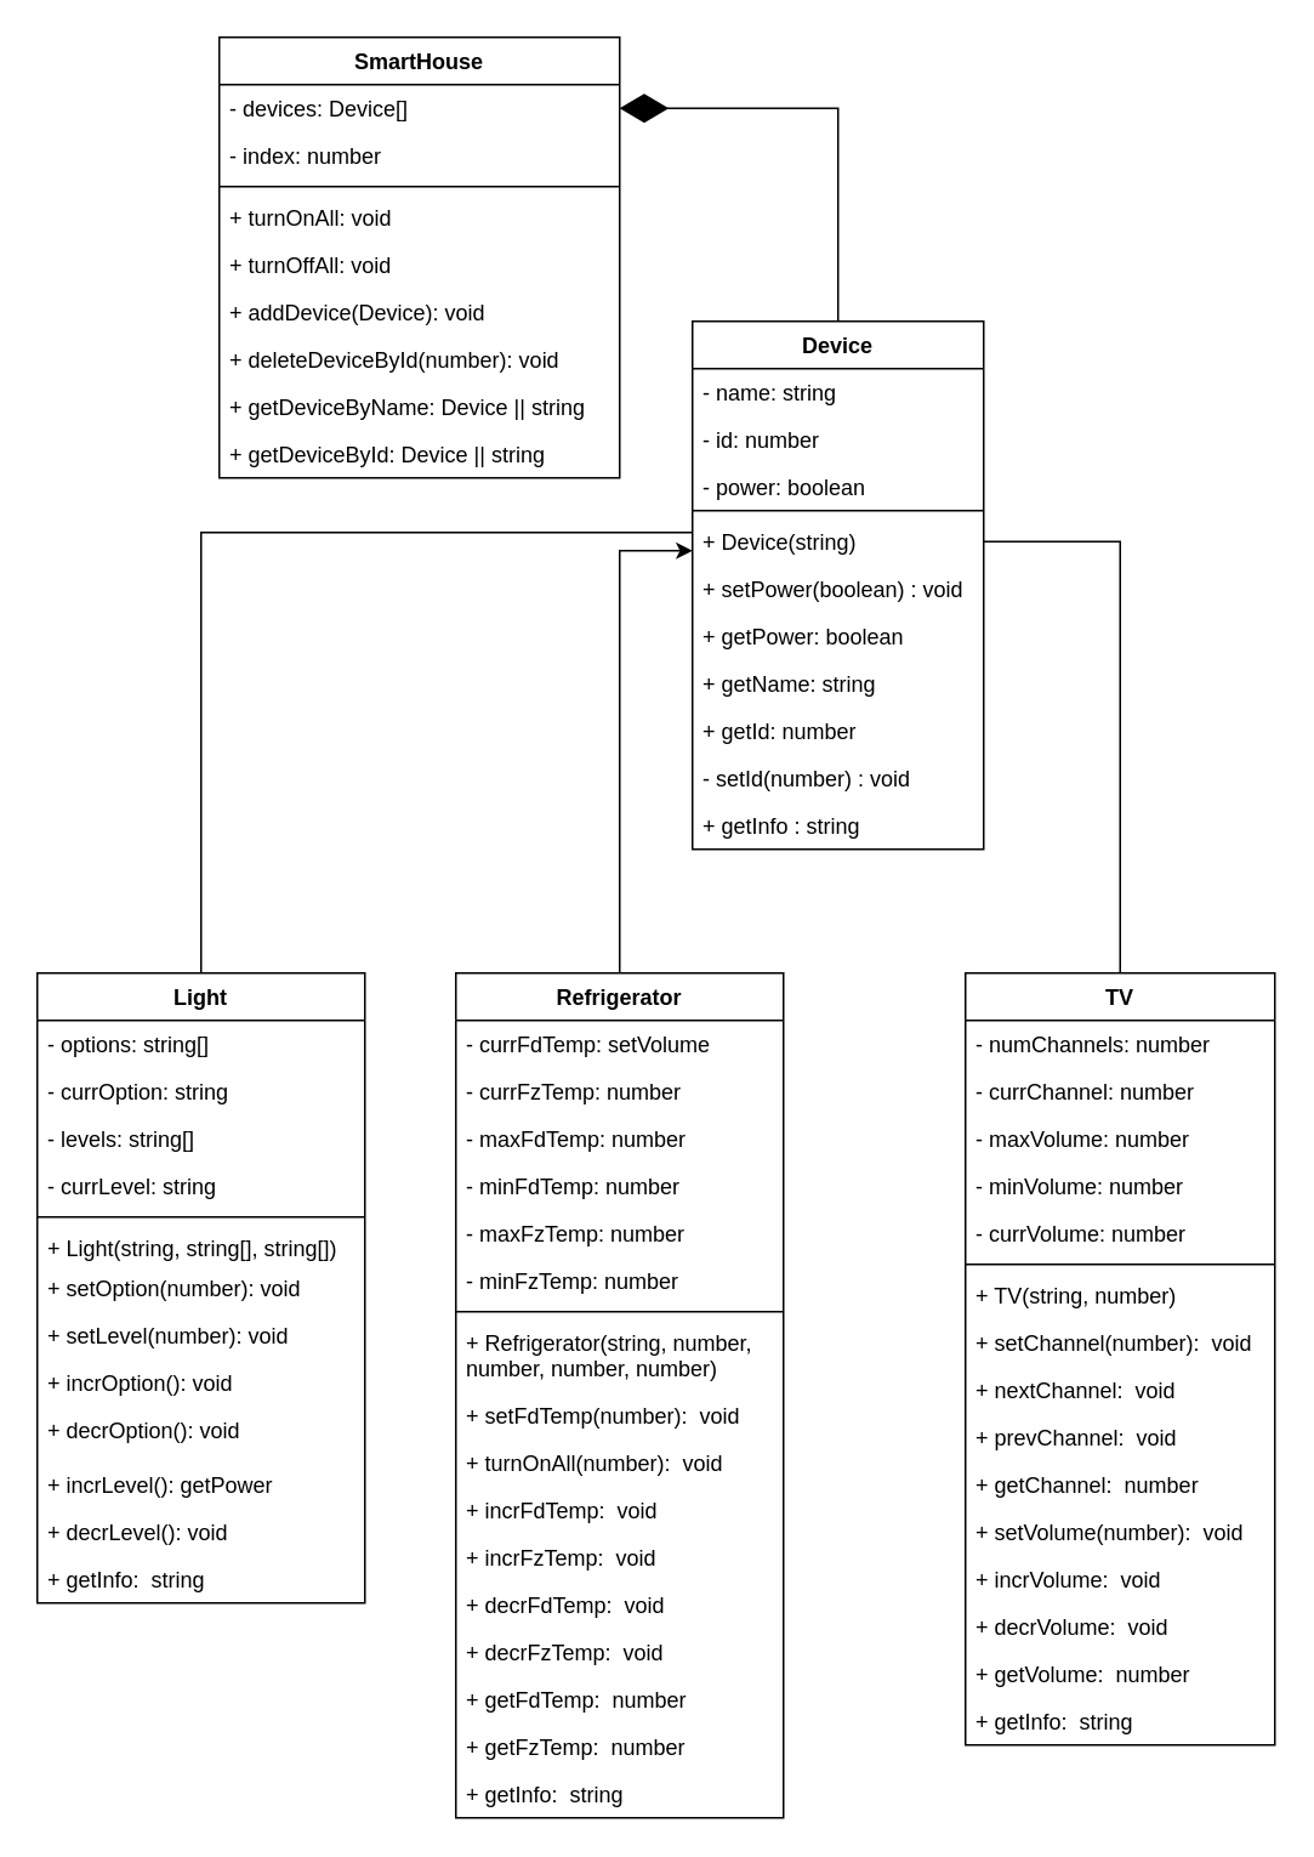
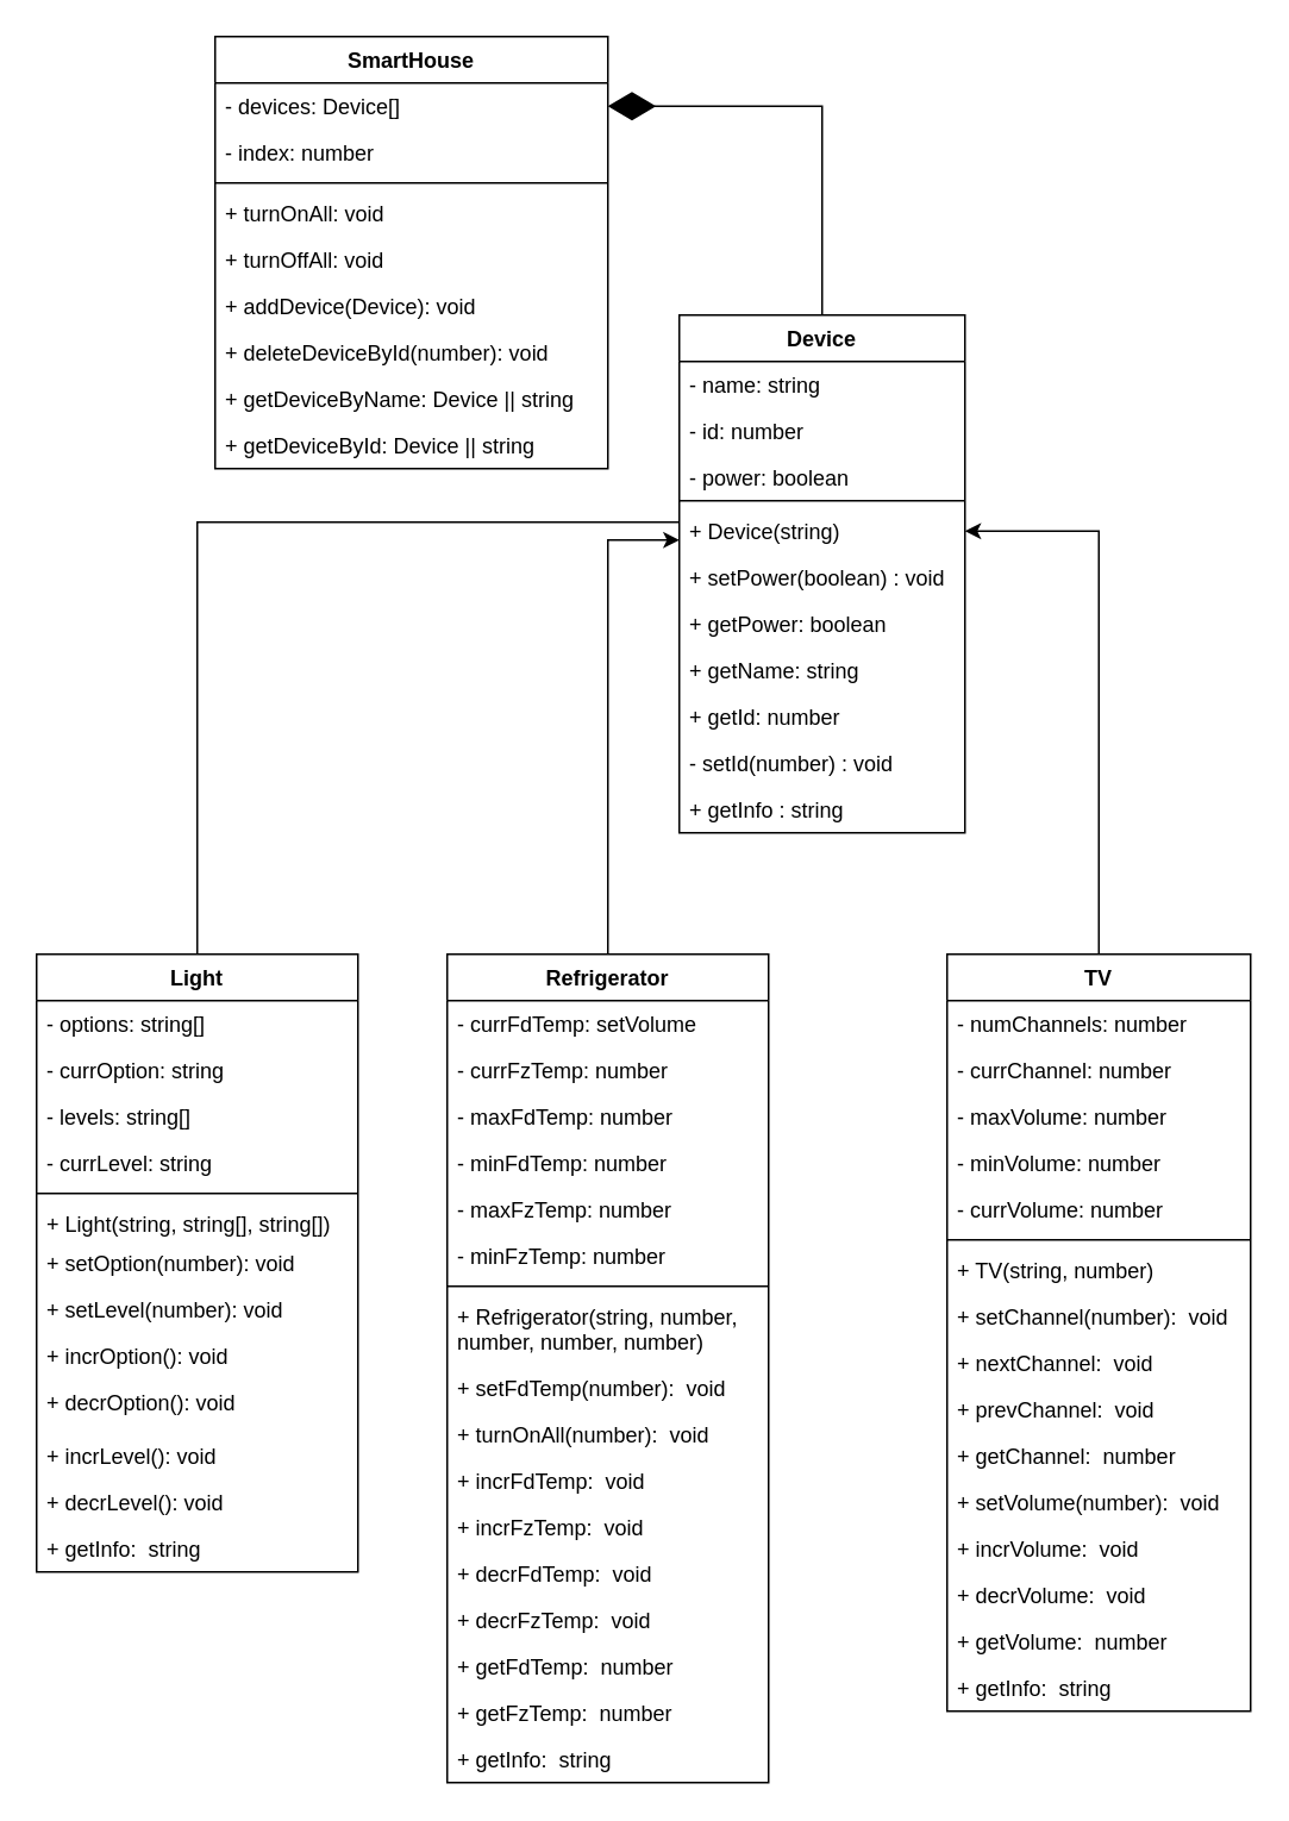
- <mxCell id="24" style="edgeStyle=orthogonalEdgeStyle;rounded=0;orthogonalLoop=1;jettySize=auto;html=1;entryX=1;entryY=0.5;entryDx=0;entryDy=0;endArrow=none;" parent="1" source="25" target="17" edge="1"><mxGeometry relative="1" as="geometry" /></mxCell>
+ <mxCell id="24" style="edgeStyle=orthogonalEdgeStyle;rounded=0;orthogonalLoop=1;jettySize=auto;html=1;entryX=1;entryY=0.5;entryDx=0;entryDy=0;" parent="1" source="25" target="17" edge="1"><mxGeometry relative="1" as="geometry" /></mxCell>
- <mxCell id="74" value="+ incrLevel(): getPower" style="text;strokeColor=none;fillColor=none;align=left;verticalAlign=top;spacingLeft=4;spacingRight=4;overflow=hidden;rotatable=0;points=[[0,0.5],[1,0.5]];portConstraint=eastwest;" parent="63" vertex="1"><mxGeometry y="268" width="180" height="26" as="geometry" /></mxCell>
+ <mxCell id="74" value="+ incrLevel(): void" style="text;strokeColor=none;fillColor=none;align=left;verticalAlign=top;spacingLeft=4;spacingRight=4;overflow=hidden;rotatable=0;points=[[0,0.5],[1,0.5]];portConstraint=eastwest;" parent="63" vertex="1"><mxGeometry y="268" width="180" height="26" as="geometry" /></mxCell>
